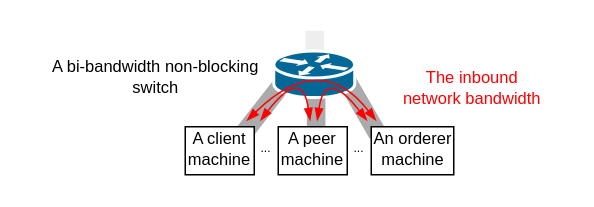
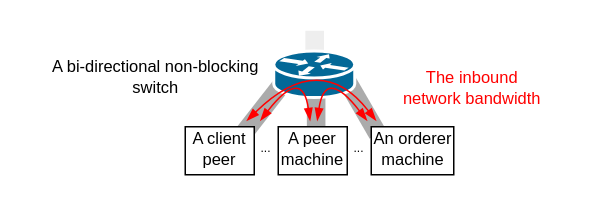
- <mxCell id="17" value="&lt;font style=&quot;font-size: 11px;&quot; color=&quot;#000000&quot;&gt;A bi-bandwidth non-blocking &lt;br&gt;switch&lt;/font&gt;" style="text;html=1;strokeColor=none;fillColor=none;align=center;verticalAlign=middle;whiteSpace=wrap;rounded=0;fontSize=8;fontColor=#FF0000;" parent="1" vertex="1"><mxGeometry x="20" y="36" width="167" height="30" as="geometry" /></mxCell>
+ <mxCell id="17" value="&lt;font style=&quot;font-size: 11px;&quot; color=&quot;#000000&quot;&gt;A bi-directional non-blocking &lt;br&gt;switch&lt;/font&gt;" style="text;html=1;strokeColor=none;fillColor=none;align=center;verticalAlign=middle;whiteSpace=wrap;rounded=0;fontSize=8;fontColor=#FF0000;" parent="1" vertex="1"><mxGeometry x="20" y="36" width="167" height="30" as="geometry" /></mxCell>
- <mxCell id="14" value="&lt;font style=&quot;font-size: 11px;&quot;&gt;A client&lt;br&gt;machine&lt;br&gt;&lt;/font&gt;" style="text;html=1;strokeColor=none;fillColor=none;align=center;verticalAlign=middle;whiteSpace=wrap;rounded=0;fontSize=10;" parent="1" vertex="1"><mxGeometry x="119" y="87" width="54" height="24" as="geometry" /></mxCell>
+ <mxCell id="14" value="&lt;font style=&quot;font-size: 11px;&quot;&gt;A client&lt;br&gt;peer&lt;br&gt;&lt;/font&gt;" style="text;html=1;strokeColor=none;fillColor=none;align=center;verticalAlign=middle;whiteSpace=wrap;rounded=0;fontSize=10;" parent="1" vertex="1"><mxGeometry x="119" y="87" width="54" height="24" as="geometry" /></mxCell>
